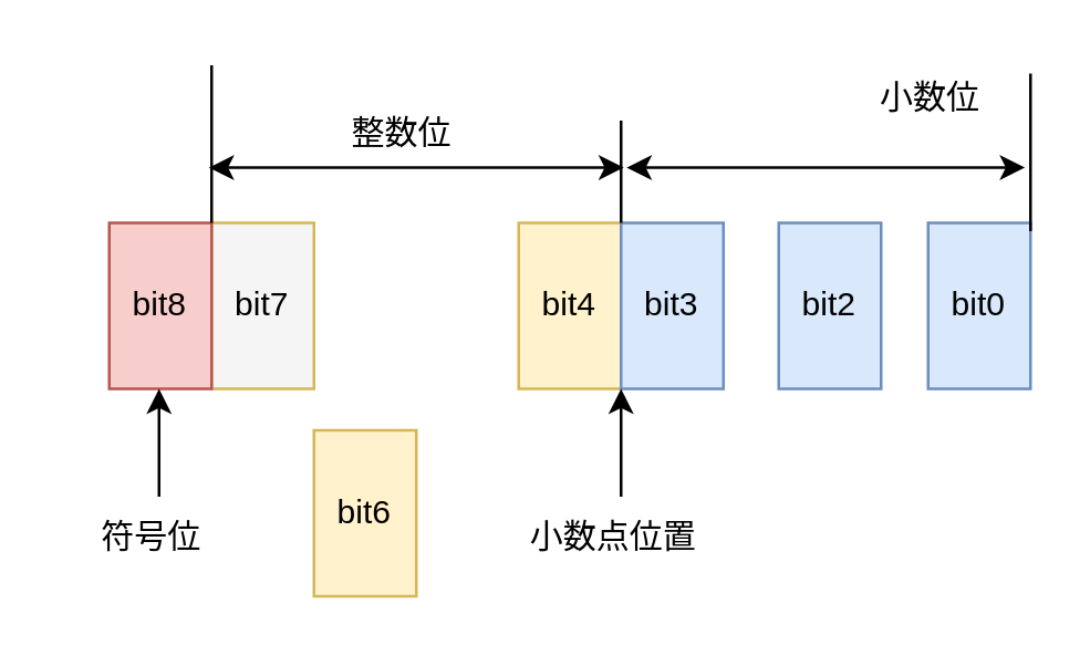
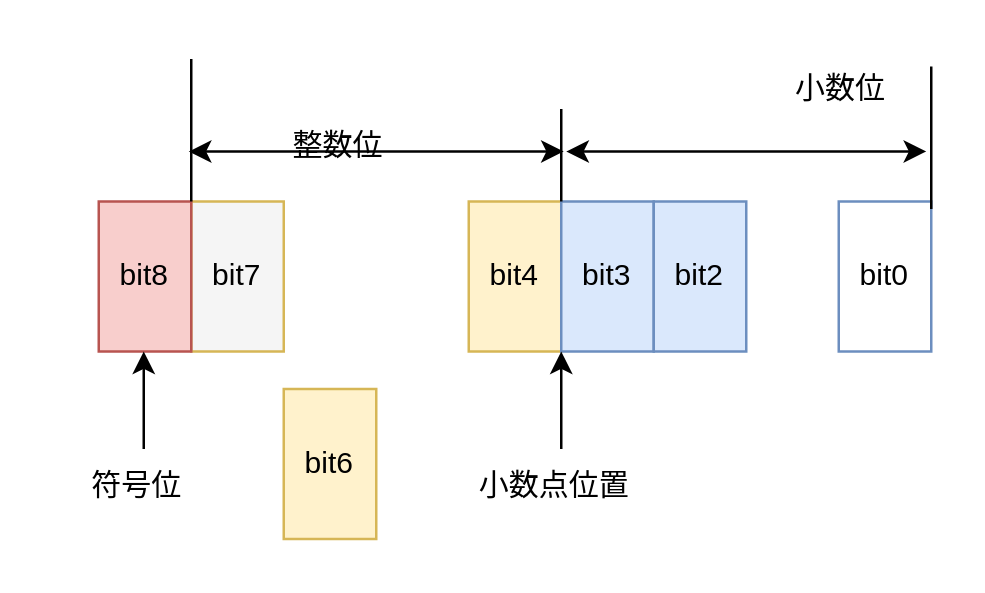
- <mxCell id="14" value="整数位" style="text;html=1;strokeColor=none;fillColor=none;align=center;verticalAlign=middle;whiteSpace=wrap;rounded=0;" parent="1" vertex="1"><mxGeometry x="115" y="33" width="60" height="30" as="geometry" /></mxCell>
+ <mxCell id="14" value="整数位" style="text;html=1;strokeColor=none;fillColor=none;align=center;verticalAlign=middle;whiteSpace=wrap;rounded=0;" parent="1" vertex="1"><mxGeometry x="105" y="43" width="60" height="30" as="geometry" /></mxCell>
- <mxCell id="6" value="&lt;span&gt;bit2&lt;/span&gt;" style="rounded=0;whiteSpace=wrap;html=1;fillColor=#dae8fc;strokeColor=#6c8ebf;" parent="1" vertex="1"><mxGeometry x="281" y="80" width="37" height="60" as="geometry" /></mxCell>
+ <mxCell id="6" value="&lt;span&gt;bit2&lt;/span&gt;" style="rounded=0;whiteSpace=wrap;html=1;fillColor=#dae8fc;strokeColor=#6c8ebf;" parent="1" vertex="1"><mxGeometry x="261" y="80" width="37" height="60" as="geometry" /></mxCell>
- <mxCell id="7" value="bit0" style="rounded=0;whiteSpace=wrap;html=1;fillColor=#dae8fc;strokeColor=#6c8ebf;" parent="1" vertex="1"><mxGeometry x="335" y="80" width="37" height="60" as="geometry" /></mxCell>
+ <mxCell id="7" value="bit0" style="rounded=0;whiteSpace=wrap;html=1;fillColor=#ffffff;strokeColor=#6c8ebf;" parent="1" vertex="1"><mxGeometry x="335" y="80" width="37" height="60" as="geometry" /></mxCell>
